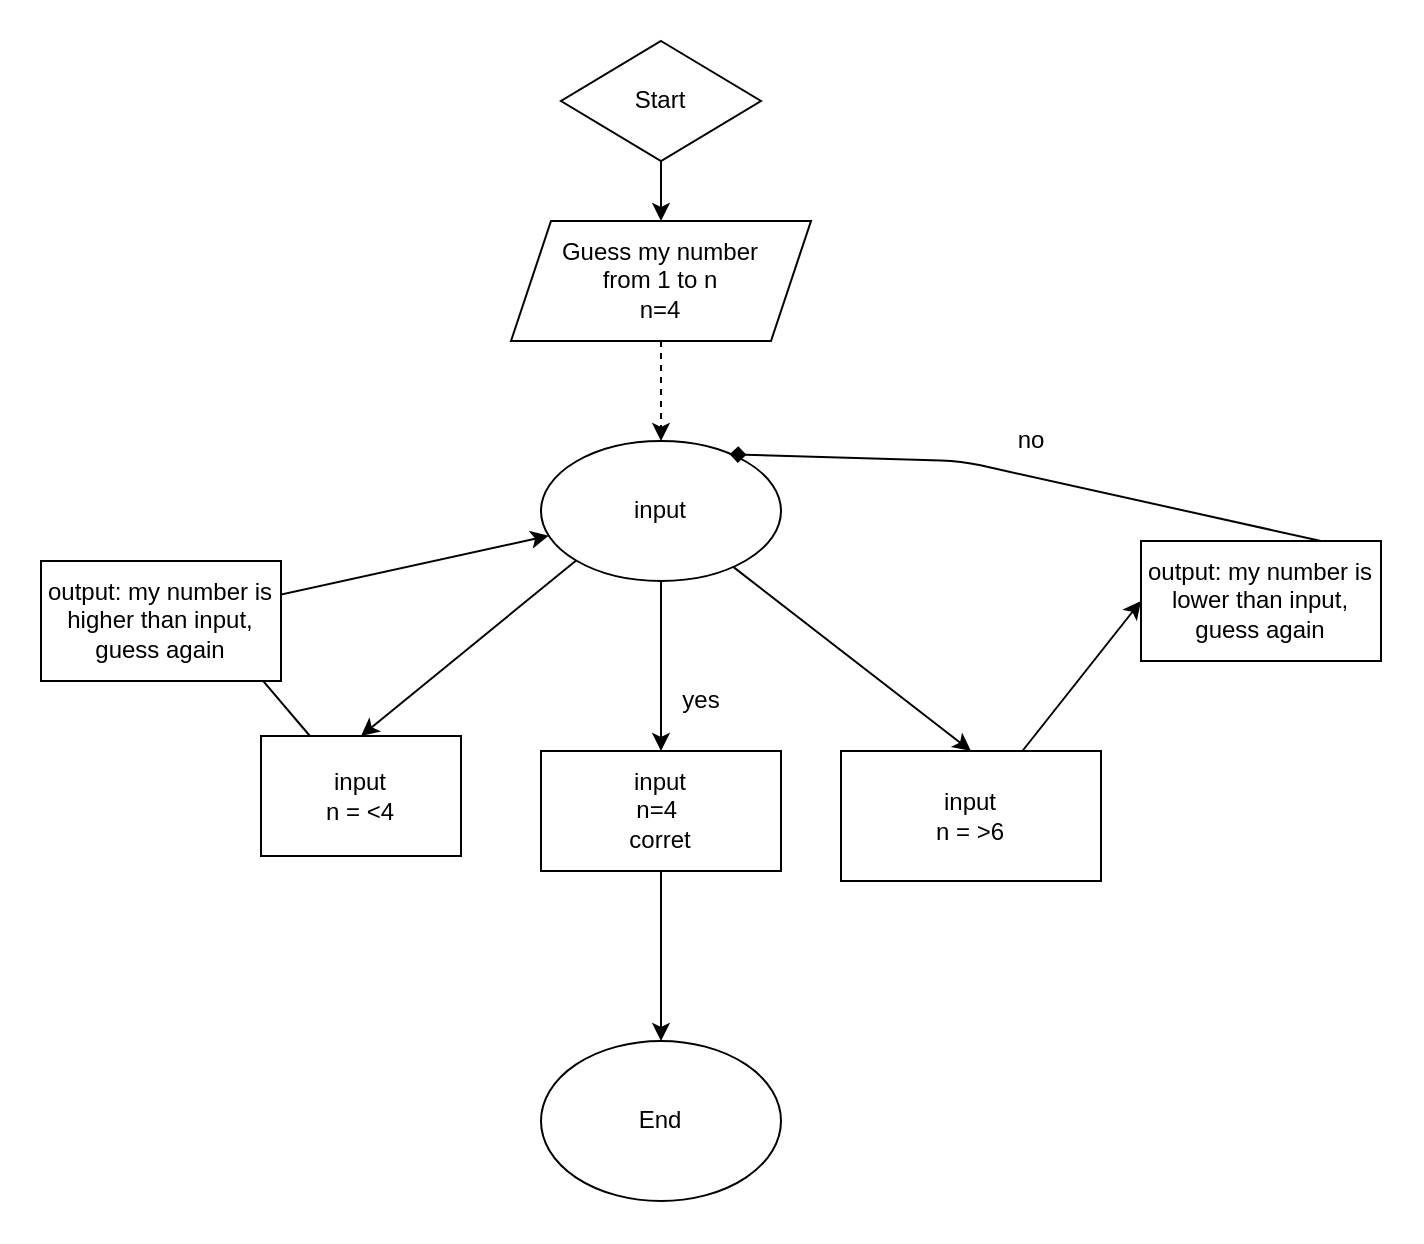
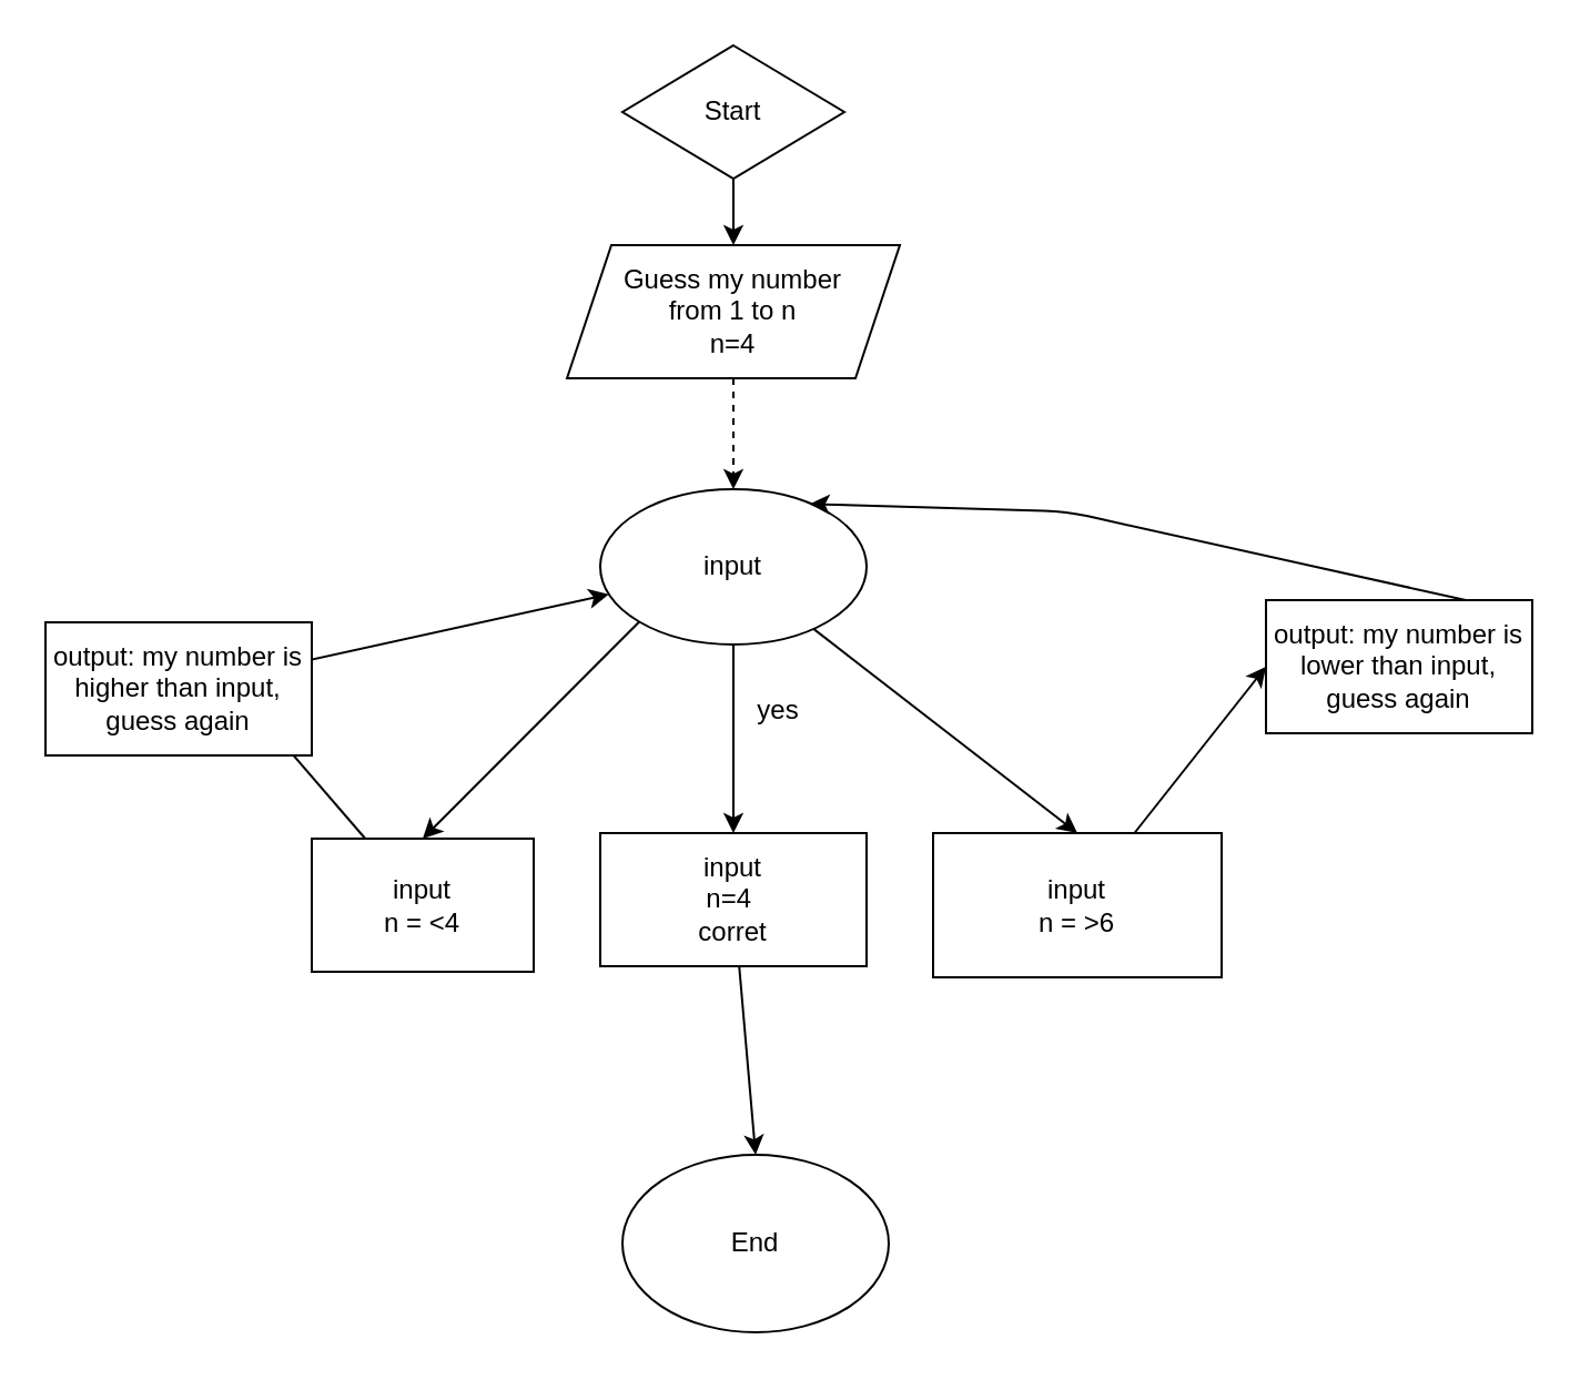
- <mxCell id="18" value="no" style="text;html=1;align=center;verticalAlign=middle;resizable=0;points=[];autosize=1;strokeColor=none;fillColor=none;" vertex="1" parent="1"><mxGeometry x="500" y="210" width="30" height="20" as="geometry" /></mxCell>
- <mxCell id="19" style="edgeStyle=none;html=1;exitX=0.75;exitY=0;exitDx=0;exitDy=0;entryX=0.786;entryY=0.095;entryDx=0;entryDy=0;entryPerimeter=0;endArrow=diamond;" edge="1" parent="1" source="20" target="13"><mxGeometry relative="1" as="geometry"><mxPoint x="650" y="230" as="targetPoint" /><Array as="points"><mxPoint x="480" y="230" /></Array></mxGeometry></mxCell>
+ <mxCell id="19" style="edgeStyle=none;html=1;exitX=0.75;exitY=0;exitDx=0;exitDy=0;entryX=0.786;entryY=0.095;entryDx=0;entryDy=0;entryPerimeter=0;" edge="1" parent="1" source="20" target="13"><mxGeometry relative="1" as="geometry"><mxPoint x="650" y="230" as="targetPoint" /><Array as="points"><mxPoint x="480" y="230" /></Array></mxGeometry></mxCell>
- <mxCell id="16" value="yes" style="text;html=1;align=center;verticalAlign=middle;resizable=0;points=[];autosize=1;strokeColor=none;fillColor=none;" vertex="1" parent="1"><mxGeometry x="335" y="340" width="30" height="20" as="geometry" /></mxCell>
+ <mxCell id="16" value="yes" style="text;html=1;align=center;verticalAlign=middle;resizable=0;points=[];autosize=1;strokeColor=none;fillColor=none;" vertex="1" parent="1"><mxGeometry x="335" y="310" width="30" height="20" as="geometry" /></mxCell>
- <mxCell id="5" value="input&lt;br&gt;n = &amp;lt;4" style="rounded=0;whiteSpace=wrap;html=1;" vertex="1" parent="1"><mxGeometry x="130" y="367.5" width="100" height="60" as="geometry" /></mxCell>
+ <mxCell id="5" value="input&lt;br&gt;n = &amp;lt;4" style="rounded=0;whiteSpace=wrap;html=1;" vertex="1" parent="1"><mxGeometry x="140" y="377.5" width="100" height="60" as="geometry" /></mxCell>
- <mxCell id="17" value="End" style="ellipse;whiteSpace=wrap;html=1;" vertex="1" parent="1"><mxGeometry x="270" y="520" width="120" height="80" as="geometry" /></mxCell>
+ <mxCell id="17" value="End" style="ellipse;whiteSpace=wrap;html=1;" vertex="1" parent="1"><mxGeometry x="280" y="520" width="120" height="80" as="geometry" /></mxCell>
